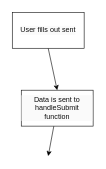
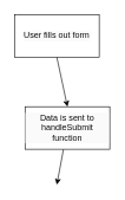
- <mxCell id="3" value="User fills out sent" style="rounded=0;whiteSpace=wrap;html=1;shadow=0;labelBackgroundColor=#FAFAFA;comic=0;sketch=0;fillStyle=auto;strokeColor=#0A0A0A;strokeWidth=1;fontColor=#0D0D0D;fillColor=#FFFFFF;gradientColor=none;" vertex="1" parent="1"><mxGeometry x="20" y="20" width="120" height="60" as="geometry" /></mxCell>
+ <mxCell id="3" value="User fills out form" style="rounded=0;whiteSpace=wrap;html=1;shadow=0;labelBackgroundColor=#FAFAFA;comic=0;sketch=0;fillStyle=auto;strokeColor=#0A0A0A;strokeWidth=1;fontColor=#0D0D0D;fillColor=#FFFFFF;gradientColor=none;" vertex="1" parent="1"><mxGeometry x="20" y="20" width="120" height="60" as="geometry" /></mxCell>
